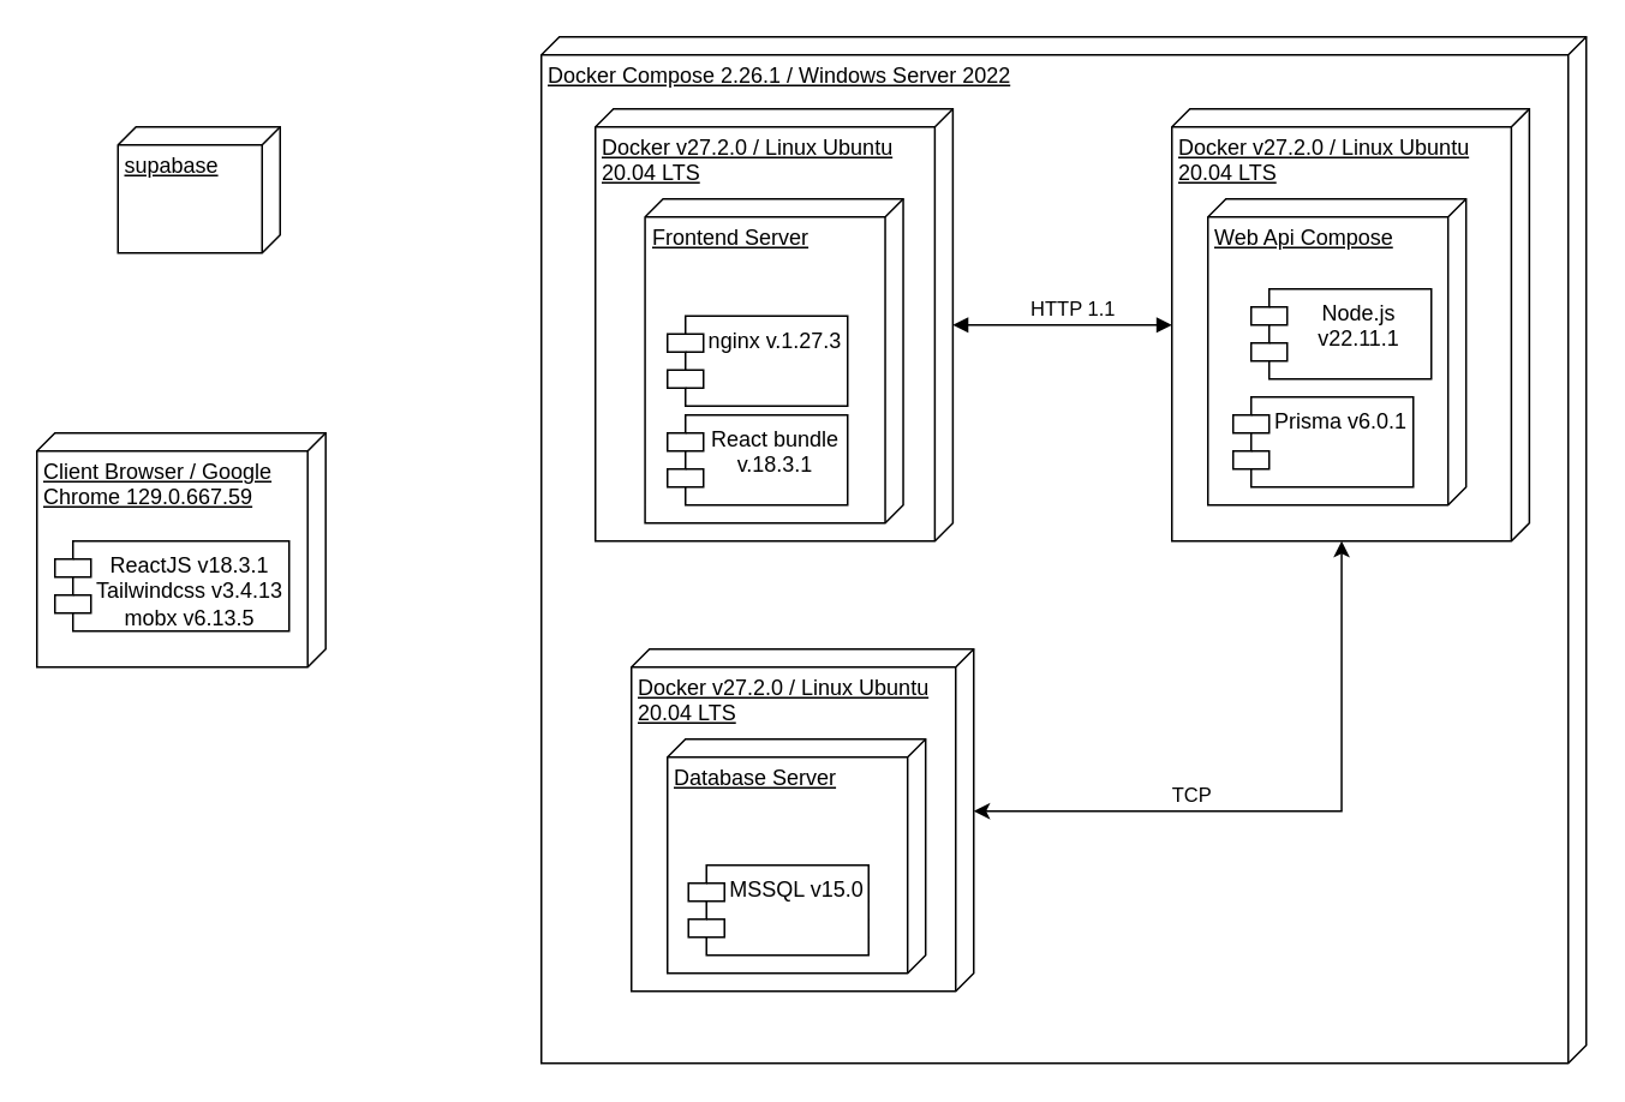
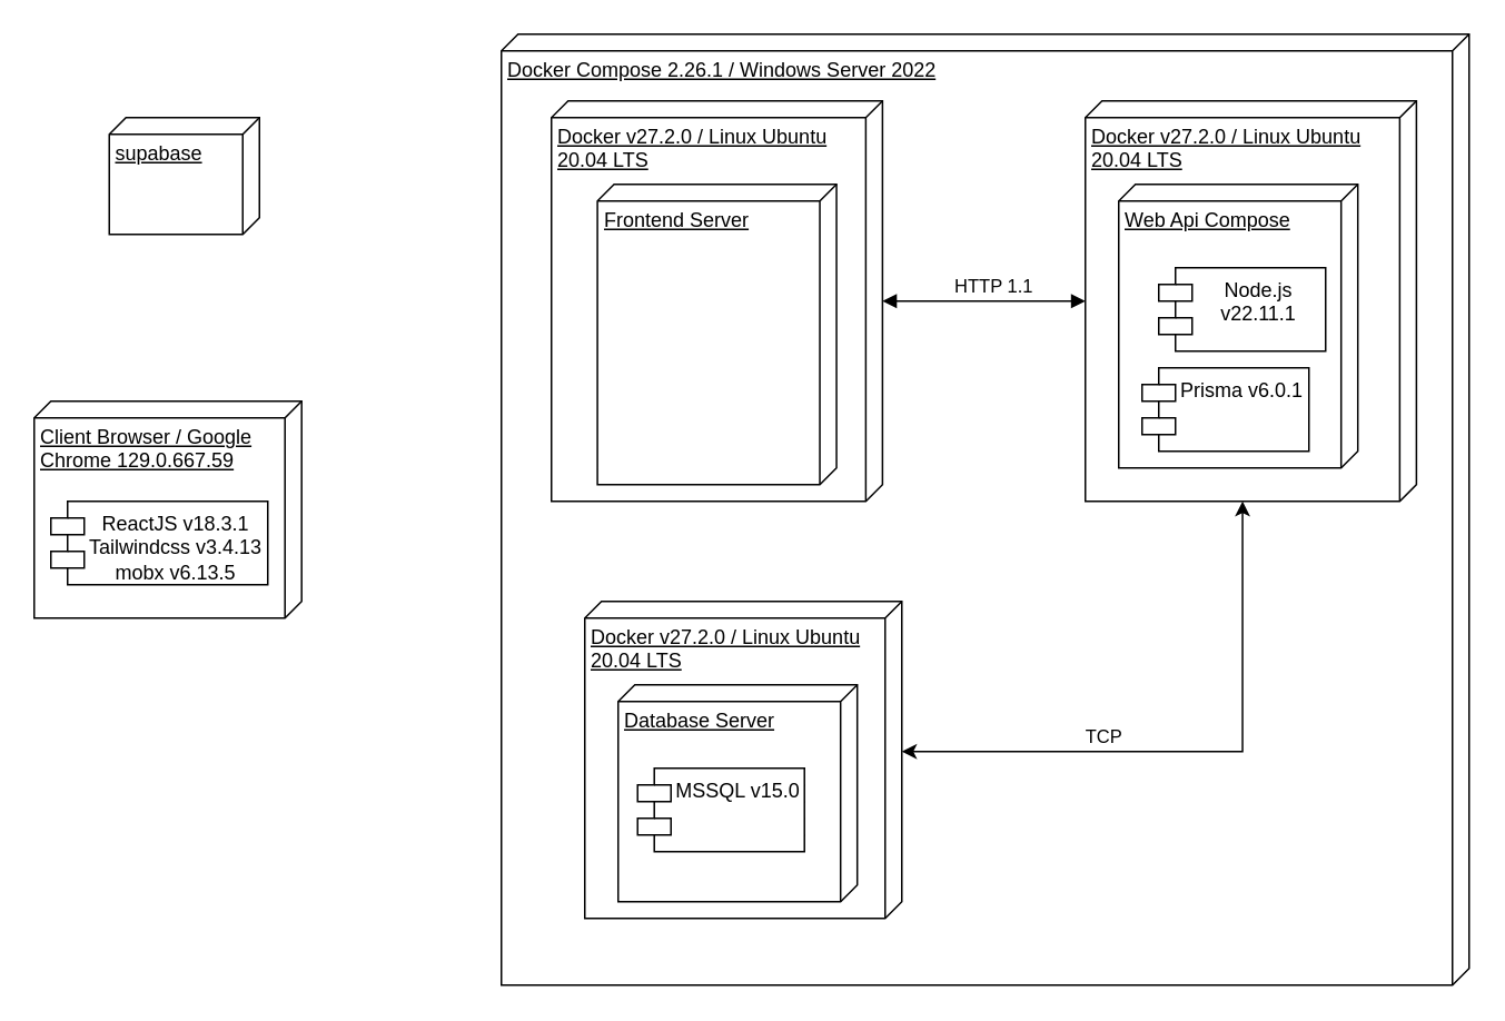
- <mxCell id="12" value="nginx v.1.27.3" style="shape=module;align=left;spacingLeft=20;align=center;verticalAlign=top;whiteSpace=wrap;html=1;" parent="1" vertex="1"><mxGeometry x="370" y="175" width="100" height="50" as="geometry" /></mxCell>
- <mxCell id="16" value="React bundle v.18.3.1" style="shape=module;align=left;spacingLeft=20;align=center;verticalAlign=top;whiteSpace=wrap;html=1;" parent="1" vertex="1"><mxGeometry x="370" y="230" width="100" height="50" as="geometry" /></mxCell>
- <mxCell id="13" value="MSSQL v15.0" style="shape=module;align=left;spacingLeft=20;align=center;verticalAlign=top;whiteSpace=wrap;html=1;" parent="1" vertex="1"><mxGeometry x="381.65" y="480" width="100" height="50" as="geometry" /></mxCell>
+ <mxCell id="13" value="MSSQL v15.0" style="shape=module;align=left;spacingLeft=20;align=center;verticalAlign=top;whiteSpace=wrap;html=1;" parent="1" vertex="1"><mxGeometry x="381.65" y="460" width="100" height="50" as="geometry" /></mxCell>
